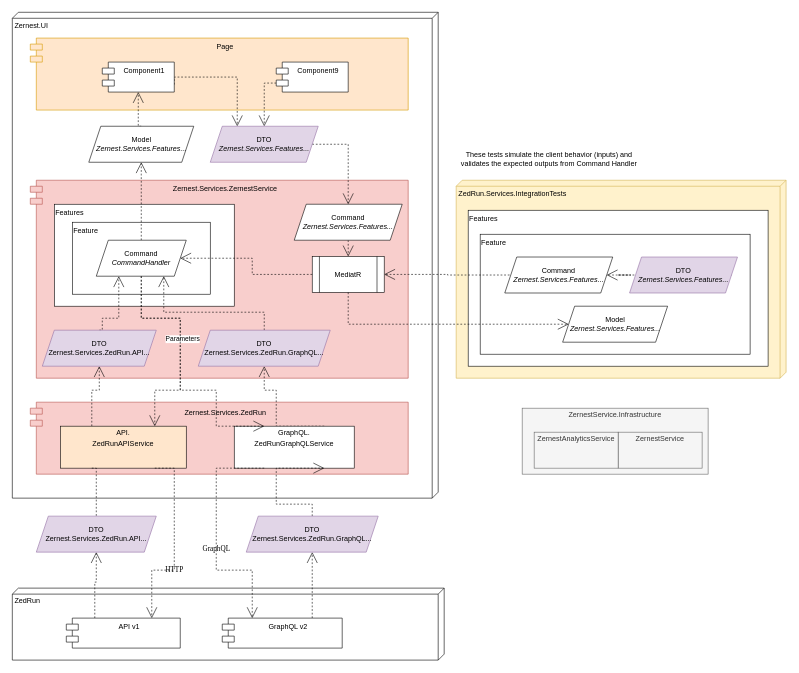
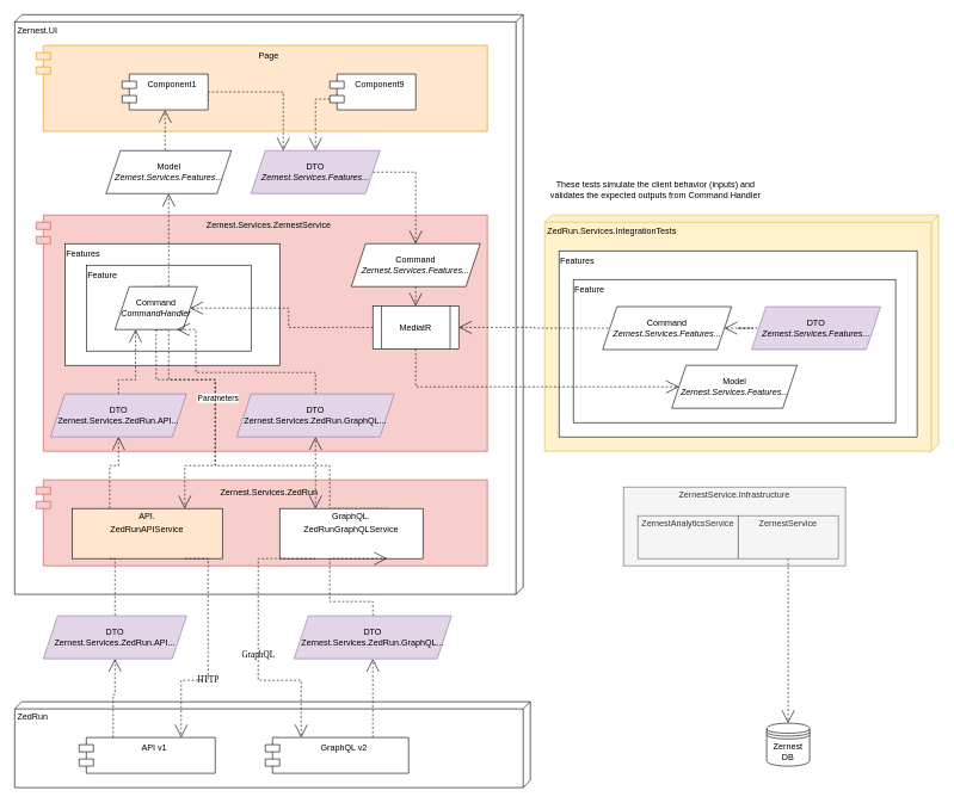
- <mxCell id="35" value="Command&lt;br&gt;&lt;i&gt;CommandHandler&lt;/i&gt;" style="shape=parallelogram;perimeter=parallelogramPerimeter;whiteSpace=wrap;html=1;fixedSize=1;" parent="1" vertex="1"><mxGeometry x="160" y="400" width="150" height="60" as="geometry" /></mxCell>
+ <mxCell id="35" value="Command&lt;br&gt;&lt;i&gt;CommandHandler&lt;/i&gt;" style="shape=parallelogram;perimeter=parallelogramPerimeter;whiteSpace=wrap;html=1;fixedSize=1;" parent="1" vertex="1"><mxGeometry x="160" y="400" width="115" height="60" as="geometry" /></mxCell>
+ <mxCell id="16" style="edgeStyle=orthogonalEdgeStyle;rounded=0;orthogonalLoop=1;jettySize=auto;html=1;exitX=0.5;exitY=1;exitDx=0;exitDy=0;entryX=0.5;entryY=0;entryDx=0;entryDy=0;labelBackgroundColor=none;endArrow=open;fontSize=12;fontFamily=Verdana;startArrow=none;startFill=0;startSize=8;endFill=0;endSize=16;dashed=1;" parent="1" source="17" target="14" edge="1"><mxGeometry relative="1" as="geometry" /></mxCell>
+ <mxCell id="14" value="Zernest DB" style="shape=datastore;whiteSpace=wrap;html=1;" parent="1" vertex="1"><mxGeometry x="1070" y="1010" width="60" height="60" as="geometry" /></mxCell>
